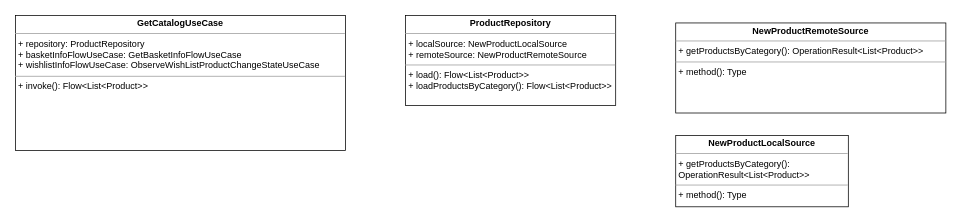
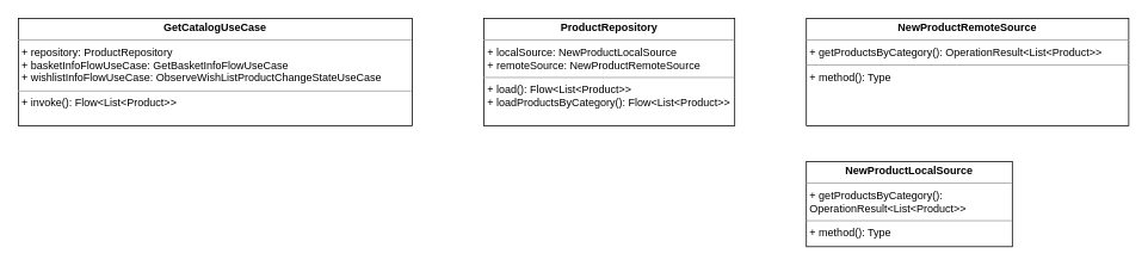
- <mxCell id="4" value="&lt;p style=&quot;margin:0px;margin-top:4px;text-align:center;&quot;&gt;&lt;b&gt;NewProductRemoteSource&lt;/b&gt;&lt;/p&gt;&lt;hr size=&quot;1&quot;&gt;&lt;p style=&quot;margin:0px;margin-left:4px;&quot;&gt;+ getProductsByCategory(): OperationResult&amp;lt;List&amp;lt;Product&amp;gt;&amp;gt;&lt;br&gt;&lt;/p&gt;&lt;hr size=&quot;1&quot;&gt;&lt;p style=&quot;margin:0px;margin-left:4px;&quot;&gt;+ method(): Type&lt;/p&gt;" style="verticalAlign=top;align=left;overflow=fill;fontSize=12;fontFamily=Helvetica;html=1;whiteSpace=wrap;" vertex="1" parent="1"><mxGeometry x="900" y="30" width="360" height="120" as="geometry" /></mxCell>
+ <mxCell id="4" value="&lt;p style=&quot;margin:0px;margin-top:4px;text-align:center;&quot;&gt;&lt;b&gt;NewProductRemoteSource&lt;/b&gt;&lt;/p&gt;&lt;hr size=&quot;1&quot;&gt;&lt;p style=&quot;margin:0px;margin-left:4px;&quot;&gt;+ getProductsByCategory(): OperationResult&amp;lt;List&amp;lt;Product&amp;gt;&amp;gt;&lt;br&gt;&lt;/p&gt;&lt;hr size=&quot;1&quot;&gt;&lt;p style=&quot;margin:0px;margin-left:4px;&quot;&gt;+ method(): Type&lt;/p&gt;" style="verticalAlign=top;align=left;overflow=fill;fontSize=12;fontFamily=Helvetica;html=1;whiteSpace=wrap;" vertex="1" parent="1"><mxGeometry x="900" y="20" width="360" height="120" as="geometry" /></mxCell>
- <mxCell id="2" value="&lt;p style=&quot;margin:0px;margin-top:4px;text-align:center;&quot;&gt;&lt;b&gt;GetCatalogUseCase&lt;/b&gt;&lt;/p&gt;&lt;hr size=&quot;1&quot;&gt;&lt;p style=&quot;margin:0px;margin-left:4px;&quot;&gt;+ repository: ProductRepository&lt;br&gt;&lt;/p&gt;&lt;p style=&quot;margin:0px;margin-left:4px;&quot;&gt;+ basketInfoFlowUseCase: GetBasketInfoFlowUseCase&lt;/p&gt;&lt;p style=&quot;margin:0px;margin-left:4px;&quot;&gt;+ wishlistInfoFlowUseCase: ObserveWishListProductChangeStateUseCase&lt;br&gt;&lt;/p&gt;&lt;hr size=&quot;1&quot;&gt;&lt;p style=&quot;margin:0px;margin-left:4px;&quot;&gt;+ invoke(): Flow&amp;lt;List&amp;lt;Product&amp;gt;&amp;gt;&lt;/p&gt;" style="verticalAlign=top;align=left;overflow=fill;fontSize=12;fontFamily=Helvetica;html=1;whiteSpace=wrap;" vertex="1" parent="1"><mxGeometry x="20" y="20" width="440" height="180" as="geometry" /></mxCell>
+ <mxCell id="2" value="&lt;p style=&quot;margin:0px;margin-top:4px;text-align:center;&quot;&gt;&lt;b&gt;GetCatalogUseCase&lt;/b&gt;&lt;/p&gt;&lt;hr size=&quot;1&quot;&gt;&lt;p style=&quot;margin:0px;margin-left:4px;&quot;&gt;+ repository: ProductRepository&lt;br&gt;&lt;/p&gt;&lt;p style=&quot;margin:0px;margin-left:4px;&quot;&gt;+ basketInfoFlowUseCase: GetBasketInfoFlowUseCase&lt;/p&gt;&lt;p style=&quot;margin:0px;margin-left:4px;&quot;&gt;+ wishlistInfoFlowUseCase: ObserveWishListProductChangeStateUseCase&lt;br&gt;&lt;/p&gt;&lt;hr size=&quot;1&quot;&gt;&lt;p style=&quot;margin:0px;margin-left:4px;&quot;&gt;+ invoke(): Flow&amp;lt;List&amp;lt;Product&amp;gt;&amp;gt;&lt;/p&gt;" style="verticalAlign=top;align=left;overflow=fill;fontSize=12;fontFamily=Helvetica;html=1;whiteSpace=wrap;" vertex="1" parent="1"><mxGeometry x="20" y="20" width="440" height="120" as="geometry" /></mxCell>
